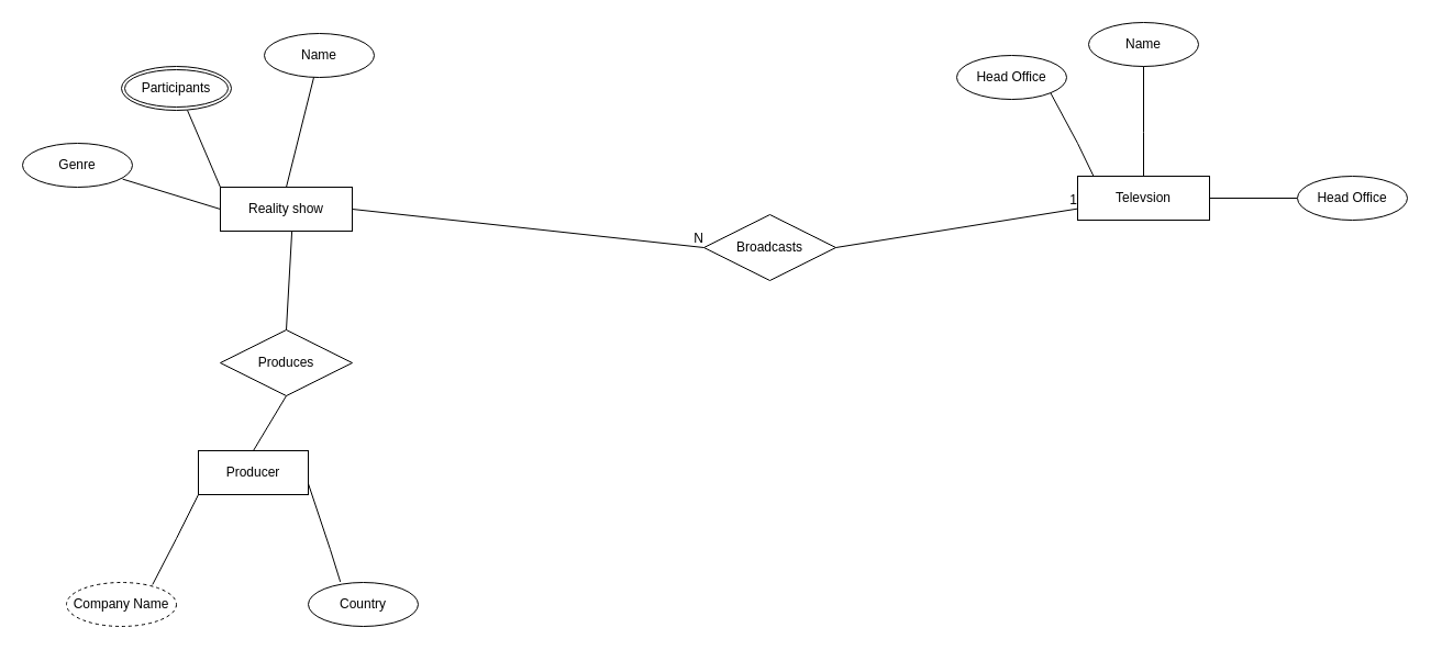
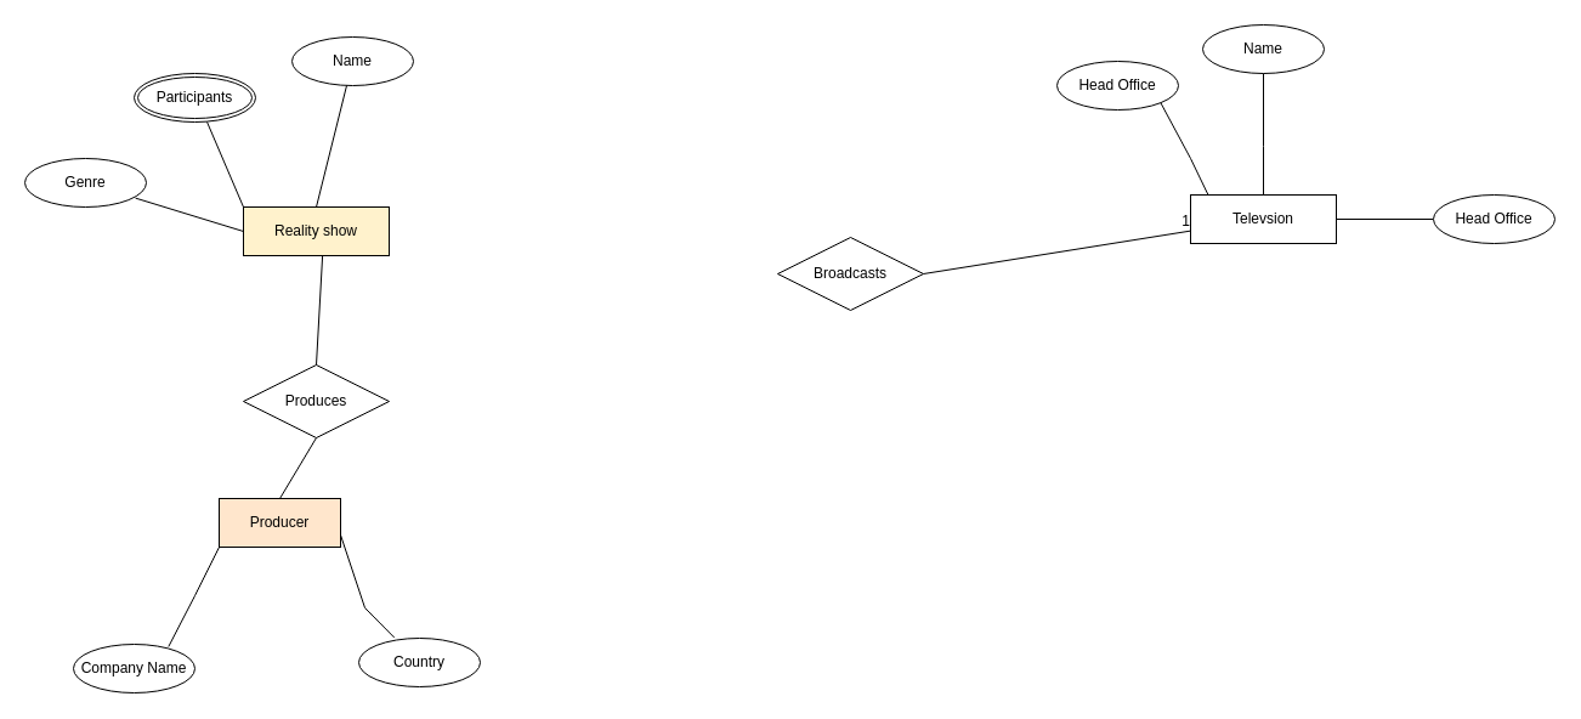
- <mxCell id="2" value="Reality show" style="whiteSpace=wrap;html=1;align=center;" vertex="1" parent="1"><mxGeometry x="200" y="170" width="120" height="40" as="geometry" /></mxCell>
+ <mxCell id="2" value="Reality show" style="whiteSpace=wrap;html=1;align=center;fillColor=#fff2cc;" vertex="1" parent="1"><mxGeometry x="200" y="170" width="120" height="40" as="geometry" /></mxCell>
- <mxCell id="25" value="" style="endArrow=none;html=1;rounded=0;exitX=1;exitY=0.5;exitDx=0;exitDy=0;entryX=0;entryY=0.5;entryDx=0;entryDy=0;" edge="1" parent="1" source="2" target="22"><mxGeometry relative="1" as="geometry"><mxPoint x="560" y="210" as="sourcePoint" /><mxPoint x="720" y="210" as="targetPoint" /></mxGeometry></mxCell>
- <mxCell id="26" value="N" style="resizable=0;html=1;align=right;verticalAlign=bottom;" connectable="0" vertex="1" parent="25"><mxGeometry x="1" relative="1" as="geometry" /></mxCell>
- <mxCell id="15" value="Producer" style="whiteSpace=wrap;html=1;align=center;" vertex="1" parent="1"><mxGeometry x="180" y="410" width="100" height="40" as="geometry" /></mxCell>
+ <mxCell id="15" value="Producer" style="whiteSpace=wrap;html=1;align=center;fillColor=#ffe6cc;" vertex="1" parent="1"><mxGeometry x="180" y="410" width="100" height="40" as="geometry" /></mxCell>
- <mxCell id="16" value="Company Name" style="ellipse;whiteSpace=wrap;html=1;align=center;dashed=1;" vertex="1" parent="1"><mxGeometry x="60" y="530" width="100" height="40" as="geometry" /></mxCell>
+ <mxCell id="16" value="Company Name" style="ellipse;whiteSpace=wrap;html=1;align=center;" vertex="1" parent="1"><mxGeometry x="60" y="530" width="100" height="40" as="geometry" /></mxCell>
- <mxCell id="17" value="Country" style="ellipse;whiteSpace=wrap;html=1;align=center;" vertex="1" parent="1"><mxGeometry x="280" y="530" width="100" height="40" as="geometry" /></mxCell>
+ <mxCell id="17" value="Country" style="ellipse;whiteSpace=wrap;html=1;align=center;" vertex="1" parent="1"><mxGeometry x="295" y="525" width="100" height="40" as="geometry" /></mxCell>
